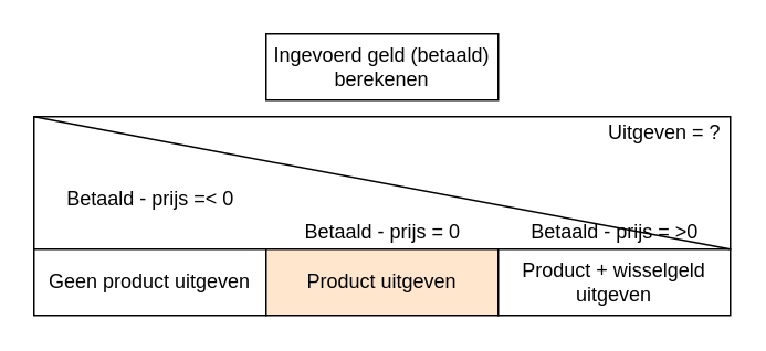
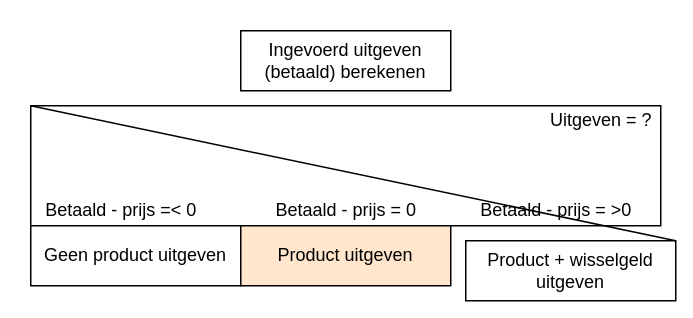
- <mxCell id="11" value="Ingevoerd geld (betaald) berekenen" style="rounded=0;whiteSpace=wrap;html=1;" vertex="1" parent="1"><mxGeometry x="160" y="20" width="140" height="40" as="geometry" /></mxCell>
+ <mxCell id="11" value="Ingevoerd uitgeven (betaald) berekenen" style="rounded=0;whiteSpace=wrap;html=1;" vertex="1" parent="1"><mxGeometry x="160" y="20" width="140" height="40" as="geometry" /></mxCell>
- <mxCell id="7" value="Betaald - prijs =&amp;lt; 0" style="text;html=1;align=center;verticalAlign=middle;resizable=0;points=[];autosize=1;strokeColor=none;fillColor=none;" vertex="1" parent="1"><mxGeometry x="30" y="110" width="120" height="20" as="geometry" /></mxCell>
+ <mxCell id="7" value="Betaald - prijs =&amp;lt; 0" style="text;html=1;align=center;verticalAlign=middle;resizable=0;points=[];autosize=1;strokeColor=none;fillColor=none;" vertex="1" parent="1"><mxGeometry x="20" y="130" width="120" height="20" as="geometry" /></mxCell>
- <mxCell id="5" value="Product + wisselgeld uitgeven" style="rounded=0;whiteSpace=wrap;html=1;" vertex="1" parent="1"><mxGeometry x="300" y="150" width="140" height="40" as="geometry" /></mxCell>
+ <mxCell id="5" value="Product + wisselgeld uitgeven" style="rounded=0;whiteSpace=wrap;html=1;" vertex="1" parent="1"><mxGeometry x="310" y="160" width="140" height="40" as="geometry" /></mxCell>
